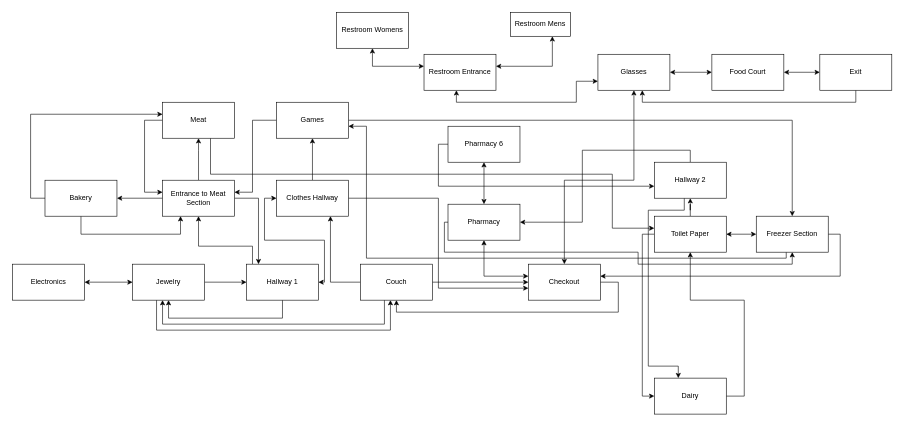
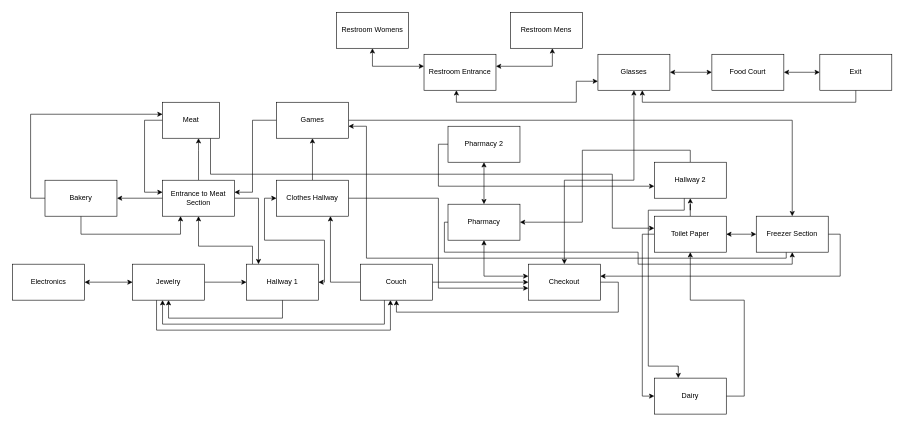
- <mxCell id="52" value="Restroom Mens" style="rounded=0;whiteSpace=wrap;html=1;" parent="1" vertex="1"><mxGeometry x="850" y="20" width="100" height="40" as="geometry" /></mxCell>
+ <mxCell id="52" value="Restroom Mens" style="rounded=0;whiteSpace=wrap;html=1;" parent="1" vertex="1"><mxGeometry x="850" y="20" width="120" height="60" as="geometry" /></mxCell>
- <mxCell id="60" value="Meat" style="rounded=0;whiteSpace=wrap;html=1;" parent="1" vertex="1"><mxGeometry x="270" y="170" width="120" height="60" as="geometry" /></mxCell>
+ <mxCell id="60" value="Meat" style="rounded=0;whiteSpace=wrap;html=1;" parent="1" vertex="1"><mxGeometry x="270" y="170" width="95" height="60" as="geometry" /></mxCell>
- <mxCell id="33" value="Pharmacy 6" style="rounded=0;whiteSpace=wrap;html=1;" parent="1" vertex="1"><mxGeometry x="746" y="210" width="120" height="60" as="geometry" /></mxCell>
+ <mxCell id="33" value="Pharmacy 2" style="rounded=0;whiteSpace=wrap;html=1;" parent="1" vertex="1"><mxGeometry x="746" y="210" width="120" height="60" as="geometry" /></mxCell>
